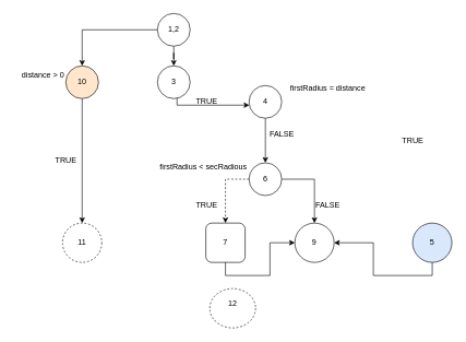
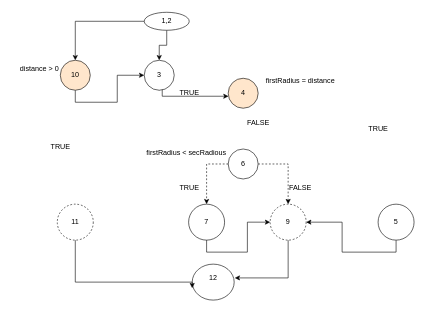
- <mxCell id="4" value="1,2" style="ellipse;whiteSpace=wrap;html=1;aspect=fixed;" parent="1" vertex="1"><mxGeometry x="240" width="50" height="50" as="geometry" y="20" /></mxCell>
+ <mxCell id="4" value="1,2" style="ellipse;whiteSpace=wrap;html=1;aspect=fixed;" parent="1" vertex="1"><mxGeometry x="240" y="20" width="75" height="30" as="geometry" /></mxCell>
- <mxCell id="8" value="4" style="ellipse;whiteSpace=wrap;html=1;aspect=fixed;" parent="1" vertex="1"><mxGeometry x="380" y="130" width="50" height="50" as="geometry" /></mxCell>
+ <mxCell id="8" value="4" style="ellipse;whiteSpace=wrap;html=1;aspect=fixed;fillColor=#ffe6cc;" parent="1" vertex="1"><mxGeometry x="380" y="130" width="50" height="50" as="geometry" /></mxCell>
- <mxCell id="7" style="edgeStyle=orthogonalEdgeStyle;rounded=0;orthogonalLoop=1;jettySize=auto;html=1;exitX=0.5;exitY=1;exitDx=0;exitDy=0;entryX=0.5;entryY=0;entryDx=0;entryDy=0;" parent="1" source="8" target="16" edge="1"><mxGeometry relative="1" as="geometry" /></mxCell>
- <mxCell id="14" style="edgeStyle=orthogonalEdgeStyle;rounded=0;orthogonalLoop=1;jettySize=auto;html=1;exitX=1;exitY=0.5;exitDx=0;exitDy=0;entryX=0.5;entryY=0;entryDx=0;entryDy=0;" parent="1" source="16" target="20" edge="1"><mxGeometry relative="1" as="geometry" /></mxCell>
+ <mxCell id="14" style="edgeStyle=orthogonalEdgeStyle;rounded=0;orthogonalLoop=1;jettySize=auto;html=1;exitX=1;exitY=0.5;exitDx=0;exitDy=0;entryX=0.5;entryY=0;entryDx=0;entryDy=0;dashed=1;" parent="1" source="16" target="20" edge="1"><mxGeometry relative="1" as="geometry" /></mxCell>
- <mxCell id="23" style="edgeStyle=orthogonalEdgeStyle;rounded=0;orthogonalLoop=1;jettySize=auto;html=1;exitX=0.5;exitY=1;exitDx=0;exitDy=0;entryX=0.5;entryY=0;entryDx=0;entryDy=0;" parent="1" source="24" target="26" edge="1"><mxGeometry relative="1" as="geometry" /></mxCell>
+ <mxCell id="23" style="edgeStyle=orthogonalEdgeStyle;rounded=0;orthogonalLoop=1;jettySize=auto;html=1;exitX=0.5;exitY=1;exitDx=0;exitDy=0;" parent="1" source="24" target="6" edge="1"><mxGeometry relative="1" as="geometry" /></mxCell>
- <mxCell id="19" value="7" style="whiteSpace=wrap;html=1;rounded=1;" parent="1" vertex="1"><mxGeometry x="314" y="340" width="60" height="60" as="geometry" /></mxCell>
+ <mxCell id="19" value="7" style="ellipse;whiteSpace=wrap;html=1;" parent="1" vertex="1"><mxGeometry x="314" y="340" width="60" height="60" as="geometry" /></mxCell>
- <mxCell id="20" value="9" style="ellipse;whiteSpace=wrap;html=1;" parent="1" vertex="1"><mxGeometry x="450" y="340" width="60" height="60" as="geometry" /></mxCell>
+ <mxCell id="20" value="9" style="ellipse;whiteSpace=wrap;html=1;dashed=1;" parent="1" vertex="1"><mxGeometry x="450" y="340" width="60" height="60" as="geometry" /></mxCell>
- <mxCell id="10" value="5" style="ellipse;whiteSpace=wrap;html=1;aspect=fixed;fillColor=#dae8fc;" parent="1" vertex="1"><mxGeometry x="630" y="340" width="60" height="60" as="geometry" /></mxCell>
+ <mxCell id="10" value="5" style="ellipse;whiteSpace=wrap;html=1;aspect=fixed;" parent="1" vertex="1"><mxGeometry x="630" y="340" width="60" height="60" as="geometry" /></mxCell>
+ <mxCell id="31" style="edgeStyle=orthogonalEdgeStyle;rounded=0;orthogonalLoop=1;jettySize=auto;html=1;exitX=0.5;exitY=1;exitDx=0;exitDy=0;entryX=1.014;entryY=0.383;entryDx=0;entryDy=0;entryPerimeter=0;" parent="1" source="20" target="28" edge="1"><mxGeometry relative="1" as="geometry" /></mxCell>
+ <mxCell id="29" style="edgeStyle=orthogonalEdgeStyle;rounded=0;orthogonalLoop=1;jettySize=auto;html=1;exitX=0.5;exitY=1;exitDx=0;exitDy=0;entryX=0;entryY=0.667;entryDx=0;entryDy=0;entryPerimeter=0;" parent="1" source="26" target="28" edge="1"><mxGeometry relative="1" as="geometry"><Array as="points"><mxPoint x="125" y="470" /><mxPoint x="320" y="470" /></Array></mxGeometry></mxCell>
- <mxCell id="28" value="12&lt;div&gt;&lt;br&gt;&lt;/div&gt;" style="ellipse;whiteSpace=wrap;html=1;dashed=1;" parent="1" vertex="1"><mxGeometry x="320" y="440" width="70" height="60" as="geometry" /></mxCell>
+ <mxCell id="28" value="12&lt;div&gt;&lt;br&gt;&lt;/div&gt;" style="ellipse;whiteSpace=wrap;html=1;" parent="1" vertex="1"><mxGeometry x="320" y="440" width="70" height="60" as="geometry" /></mxCell>
